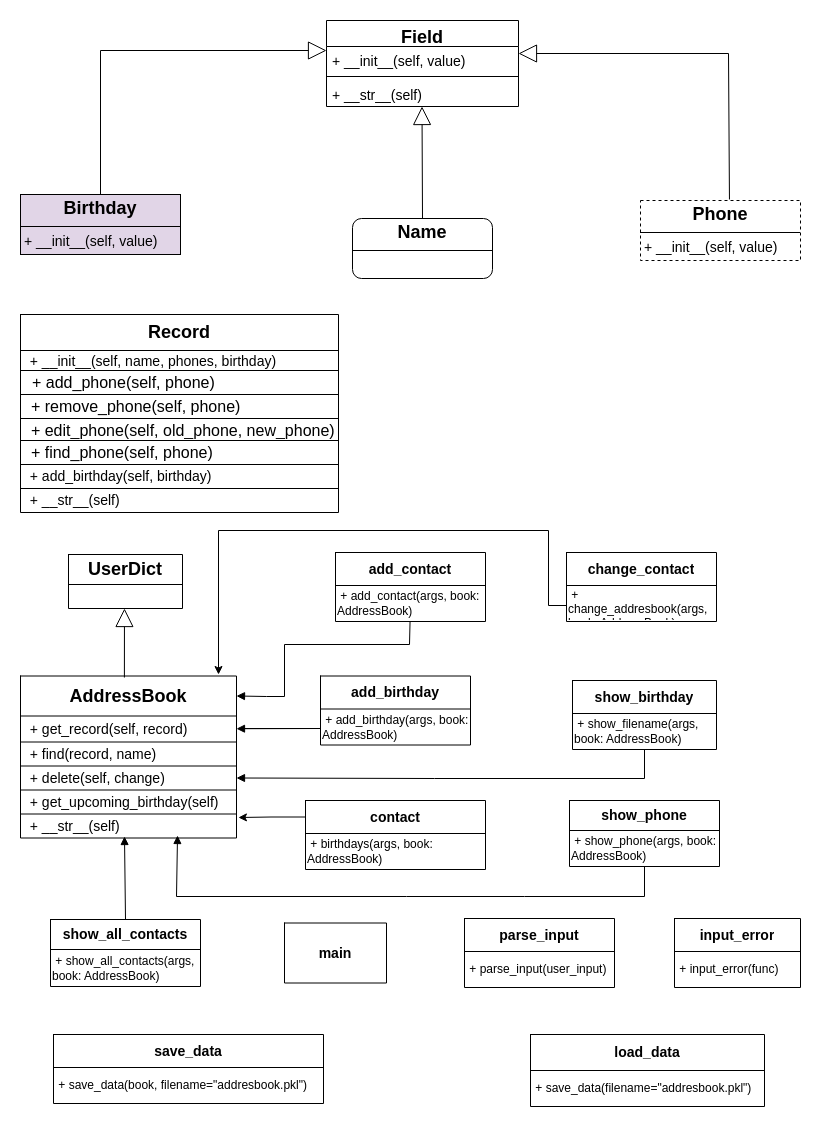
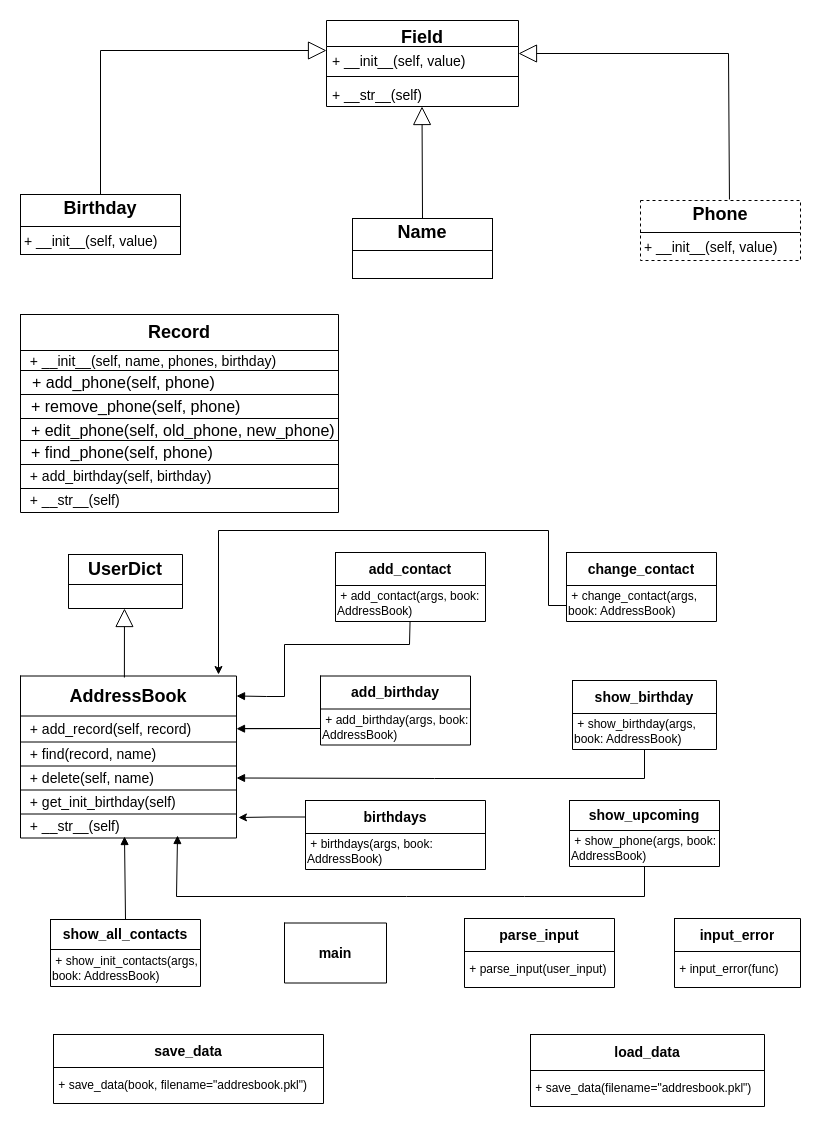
- <mxCell id="8" value="&lt;p style=&quot;margin:0px;margin-top:4px;text-align:center;&quot;&gt;&lt;b&gt;&lt;font style=&quot;font-size: 18px;&quot;&gt;Birthday&lt;/font&gt;&lt;/b&gt;&lt;/p&gt;&lt;hr size=&quot;1&quot; style=&quot;border-style:solid;&quot;&gt;&lt;p style=&quot;margin:0px;margin-left:4px;&quot;&gt;&lt;font style=&quot;font-size: 14px;&quot;&gt;+ __init__(self, value)&lt;/font&gt;&lt;/p&gt;" style="verticalAlign=top;align=left;overflow=fill;html=1;whiteSpace=wrap;fillColor=#e1d5e7;" parent="1" vertex="1"><mxGeometry x="20" y="194" width="160" height="60" as="geometry" /></mxCell>
+ <mxCell id="8" value="&lt;p style=&quot;margin:0px;margin-top:4px;text-align:center;&quot;&gt;&lt;b&gt;&lt;font style=&quot;font-size: 18px;&quot;&gt;Birthday&lt;/font&gt;&lt;/b&gt;&lt;/p&gt;&lt;hr size=&quot;1&quot; style=&quot;border-style:solid;&quot;&gt;&lt;p style=&quot;margin:0px;margin-left:4px;&quot;&gt;&lt;font style=&quot;font-size: 14px;&quot;&gt;+ __init__(self, value)&lt;/font&gt;&lt;/p&gt;" style="verticalAlign=top;align=left;overflow=fill;html=1;whiteSpace=wrap;" parent="1" vertex="1"><mxGeometry x="20" y="194" width="160" height="60" as="geometry" /></mxCell>
- <mxCell id="6" value="&lt;p style=&quot;margin:0px;margin-top:4px;text-align:center;&quot;&gt;&lt;b&gt;&lt;font style=&quot;font-size: 18px;&quot;&gt;Name&lt;/font&gt;&lt;/b&gt;&lt;/p&gt;&lt;hr size=&quot;1&quot; style=&quot;border-style:solid;&quot;&gt;&lt;div style=&quot;height:2px;&quot;&gt;&lt;/div&gt;" style="verticalAlign=top;align=left;overflow=fill;html=1;whiteSpace=wrap;rounded=1;" parent="1" vertex="1"><mxGeometry x="352" y="218" width="140" height="60" as="geometry" /></mxCell>
+ <mxCell id="6" value="&lt;p style=&quot;margin:0px;margin-top:4px;text-align:center;&quot;&gt;&lt;b&gt;&lt;font style=&quot;font-size: 18px;&quot;&gt;Name&lt;/font&gt;&lt;/b&gt;&lt;/p&gt;&lt;hr size=&quot;1&quot; style=&quot;border-style:solid;&quot;&gt;&lt;div style=&quot;height:2px;&quot;&gt;&lt;/div&gt;" style="verticalAlign=top;align=left;overflow=fill;html=1;whiteSpace=wrap;" parent="1" vertex="1"><mxGeometry x="352" y="218" width="140" height="60" as="geometry" /></mxCell>
- <mxCell id="63" value="&lt;font style=&quot;font-size: 12px;&quot;&gt;&amp;nbsp;+ change_addresbook(args, book: AddressBook)&lt;/font&gt;" style="shape=partialRectangle;html=1;whiteSpace=wrap;connectable=0;strokeColor=inherit;overflow=hidden;fillColor=none;top=0;left=0;bottom=0;right=0;pointerEvents=1;align=left;" parent="62" vertex="1"><mxGeometry width="150" height="36" as="geometry"><mxRectangle width="150" height="36" as="alternateBounds" /></mxGeometry></mxCell>
+ <mxCell id="63" value="&lt;font style=&quot;font-size: 12px;&quot;&gt;&amp;nbsp;+ change_contact(args, book: AddressBook)&lt;/font&gt;" style="shape=partialRectangle;html=1;whiteSpace=wrap;connectable=0;strokeColor=inherit;overflow=hidden;fillColor=none;top=0;left=0;bottom=0;right=0;pointerEvents=1;align=left;" parent="62" vertex="1"><mxGeometry width="150" height="36" as="geometry"><mxRectangle width="150" height="36" as="alternateBounds" /></mxGeometry></mxCell>
- <mxCell id="35" value="&lt;font style=&quot;font-size: 14px;&quot;&gt;&amp;nbsp; + get_record(self, record)&lt;/font&gt;" style="shape=partialRectangle;html=1;whiteSpace=wrap;connectable=0;strokeColor=inherit;overflow=hidden;fillColor=none;top=0;left=0;bottom=0;right=0;pointerEvents=1;align=left;" parent="34" vertex="1"><mxGeometry width="216" height="26" as="geometry"><mxRectangle width="216" height="26" as="alternateBounds" /></mxGeometry></mxCell>
+ <mxCell id="35" value="&lt;font style=&quot;font-size: 14px;&quot;&gt;&amp;nbsp; + add_record(self, record)&lt;/font&gt;" style="shape=partialRectangle;html=1;whiteSpace=wrap;connectable=0;strokeColor=inherit;overflow=hidden;fillColor=none;top=0;left=0;bottom=0;right=0;pointerEvents=1;align=left;" parent="34" vertex="1"><mxGeometry width="216" height="26" as="geometry"><mxRectangle width="216" height="26" as="alternateBounds" /></mxGeometry></mxCell>
- <mxCell id="83" value="&lt;font style=&quot;font-size: 12px;&quot;&gt;&amp;nbsp;+ show_filename(args, book: AddressBook)&lt;/font&gt;" style="shape=partialRectangle;html=1;whiteSpace=wrap;connectable=0;strokeColor=inherit;overflow=hidden;fillColor=none;top=0;left=0;bottom=0;right=0;pointerEvents=1;align=left;" parent="82" vertex="1"><mxGeometry width="144" height="36" as="geometry"><mxRectangle width="144" height="36" as="alternateBounds" /></mxGeometry></mxCell>
+ <mxCell id="83" value="&lt;font style=&quot;font-size: 12px;&quot;&gt;&amp;nbsp;+ show_birthday(args, book: AddressBook)&lt;/font&gt;" style="shape=partialRectangle;html=1;whiteSpace=wrap;connectable=0;strokeColor=inherit;overflow=hidden;fillColor=none;top=0;left=0;bottom=0;right=0;pointerEvents=1;align=left;" parent="82" vertex="1"><mxGeometry width="144" height="36" as="geometry"><mxRectangle width="144" height="36" as="alternateBounds" /></mxGeometry></mxCell>
- <mxCell id="39" value="&lt;font style=&quot;font-size: 14px;&quot;&gt;&amp;nbsp; + delete(self, change)&lt;/font&gt;" style="shape=partialRectangle;html=1;whiteSpace=wrap;connectable=0;strokeColor=inherit;overflow=hidden;fillColor=none;top=0;left=0;bottom=0;right=0;pointerEvents=1;align=left;" parent="38" vertex="1"><mxGeometry width="216" height="24" as="geometry"><mxRectangle width="216" height="24" as="alternateBounds" /></mxGeometry></mxCell>
+ <mxCell id="39" value="&lt;font style=&quot;font-size: 14px;&quot;&gt;&amp;nbsp; + delete(self, name)&lt;/font&gt;" style="shape=partialRectangle;html=1;whiteSpace=wrap;connectable=0;strokeColor=inherit;overflow=hidden;fillColor=none;top=0;left=0;bottom=0;right=0;pointerEvents=1;align=left;" parent="38" vertex="1"><mxGeometry width="216" height="24" as="geometry"><mxRectangle width="216" height="24" as="alternateBounds" /></mxGeometry></mxCell>
- <mxCell id="41" value="&lt;font style=&quot;font-size: 14px;&quot;&gt;&amp;nbsp; + get_upcoming_birthday(self)&lt;/font&gt;" style="shape=partialRectangle;html=1;whiteSpace=wrap;connectable=0;strokeColor=inherit;overflow=hidden;fillColor=none;top=0;left=0;bottom=0;right=0;pointerEvents=1;align=left;" parent="40" vertex="1"><mxGeometry width="216" height="24" as="geometry"><mxRectangle width="216" height="24" as="alternateBounds" /></mxGeometry></mxCell>
+ <mxCell id="41" value="&lt;font style=&quot;font-size: 14px;&quot;&gt;&amp;nbsp; + get_init_birthday(self)&lt;/font&gt;" style="shape=partialRectangle;html=1;whiteSpace=wrap;connectable=0;strokeColor=inherit;overflow=hidden;fillColor=none;top=0;left=0;bottom=0;right=0;pointerEvents=1;align=left;" parent="40" vertex="1"><mxGeometry width="216" height="24" as="geometry"><mxRectangle width="216" height="24" as="alternateBounds" /></mxGeometry></mxCell>
- <mxCell id="66" value="&lt;b&gt;&lt;font style=&quot;font-size: 14px;&quot;&gt;show_phone&lt;/font&gt;&lt;/b&gt;" style="shape=partialRectangle;html=1;whiteSpace=wrap;connectable=0;strokeColor=inherit;overflow=hidden;fillColor=none;top=0;left=0;bottom=0;right=0;pointerEvents=1;" parent="65" vertex="1"><mxGeometry width="150" height="30" as="geometry"><mxRectangle width="150" height="30" as="alternateBounds" /></mxGeometry></mxCell>
+ <mxCell id="66" value="&lt;b&gt;&lt;font style=&quot;font-size: 14px;&quot;&gt;show_upcoming&lt;/font&gt;&lt;/b&gt;" style="shape=partialRectangle;html=1;whiteSpace=wrap;connectable=0;strokeColor=inherit;overflow=hidden;fillColor=none;top=0;left=0;bottom=0;right=0;pointerEvents=1;" parent="65" vertex="1"><mxGeometry width="150" height="30" as="geometry"><mxRectangle width="150" height="30" as="alternateBounds" /></mxGeometry></mxCell>
- <mxCell id="87" value="&lt;b&gt;&lt;font style=&quot;font-size: 14px;&quot;&gt;contact&lt;/font&gt;&lt;/b&gt;" style="shape=partialRectangle;html=1;whiteSpace=wrap;connectable=0;strokeColor=inherit;overflow=hidden;fillColor=none;top=0;left=0;bottom=0;right=0;pointerEvents=1;" parent="86" vertex="1"><mxGeometry width="180" height="33" as="geometry"><mxRectangle width="180" height="33" as="alternateBounds" /></mxGeometry></mxCell>
+ <mxCell id="87" value="&lt;b&gt;&lt;font style=&quot;font-size: 14px;&quot;&gt;birthdays&lt;/font&gt;&lt;/b&gt;" style="shape=partialRectangle;html=1;whiteSpace=wrap;connectable=0;strokeColor=inherit;overflow=hidden;fillColor=none;top=0;left=0;bottom=0;right=0;pointerEvents=1;" parent="86" vertex="1"><mxGeometry width="180" height="33" as="geometry"><mxRectangle width="180" height="33" as="alternateBounds" /></mxGeometry></mxCell>
- <mxCell id="73" value="&lt;font style=&quot;font-size: 12px;&quot;&gt;&amp;nbsp;+ show_all_contacts(args, book: AddressBook)&lt;/font&gt;" style="shape=partialRectangle;html=1;whiteSpace=wrap;connectable=0;strokeColor=inherit;overflow=hidden;fillColor=none;top=0;left=0;bottom=0;right=0;pointerEvents=1;align=left;" parent="72" vertex="1"><mxGeometry width="150" height="37" as="geometry"><mxRectangle width="150" height="37" as="alternateBounds" /></mxGeometry></mxCell>
+ <mxCell id="73" value="&lt;font style=&quot;font-size: 12px;&quot;&gt;&amp;nbsp;+ show_init_contacts(args, book: AddressBook)&lt;/font&gt;" style="shape=partialRectangle;html=1;whiteSpace=wrap;connectable=0;strokeColor=inherit;overflow=hidden;fillColor=none;top=0;left=0;bottom=0;right=0;pointerEvents=1;align=left;" parent="72" vertex="1"><mxGeometry width="150" height="37" as="geometry"><mxRectangle width="150" height="37" as="alternateBounds" /></mxGeometry></mxCell>
